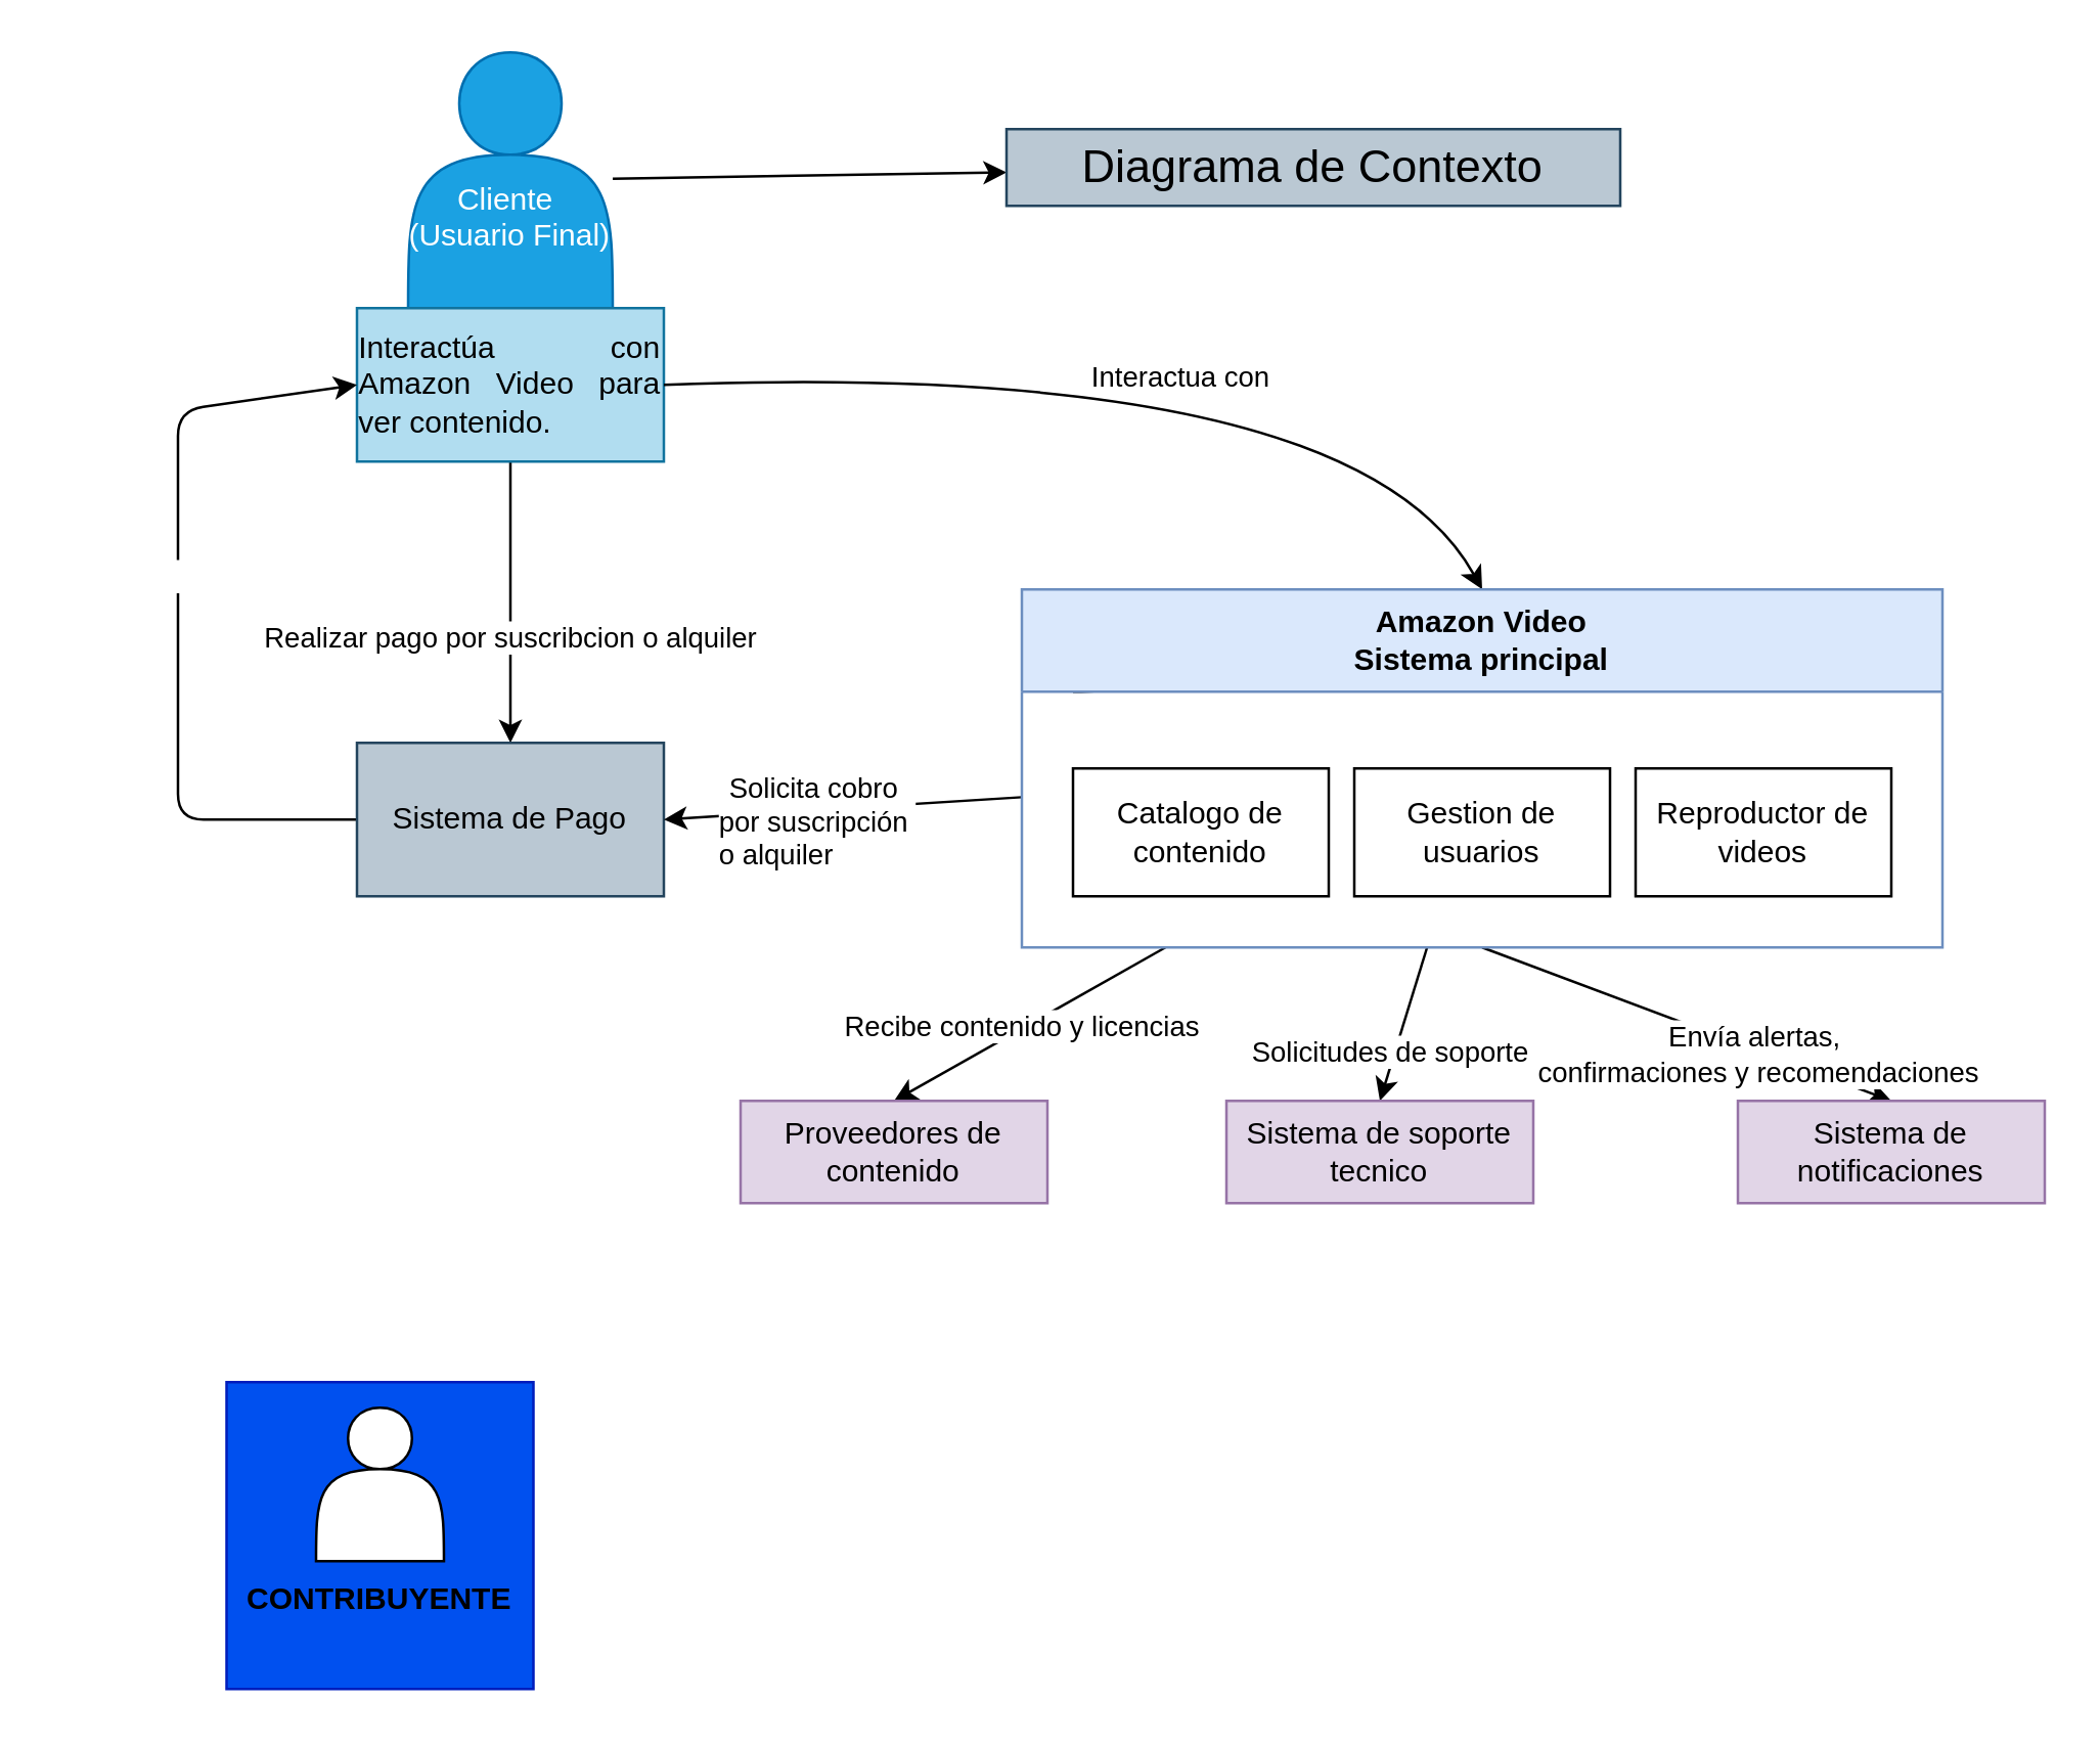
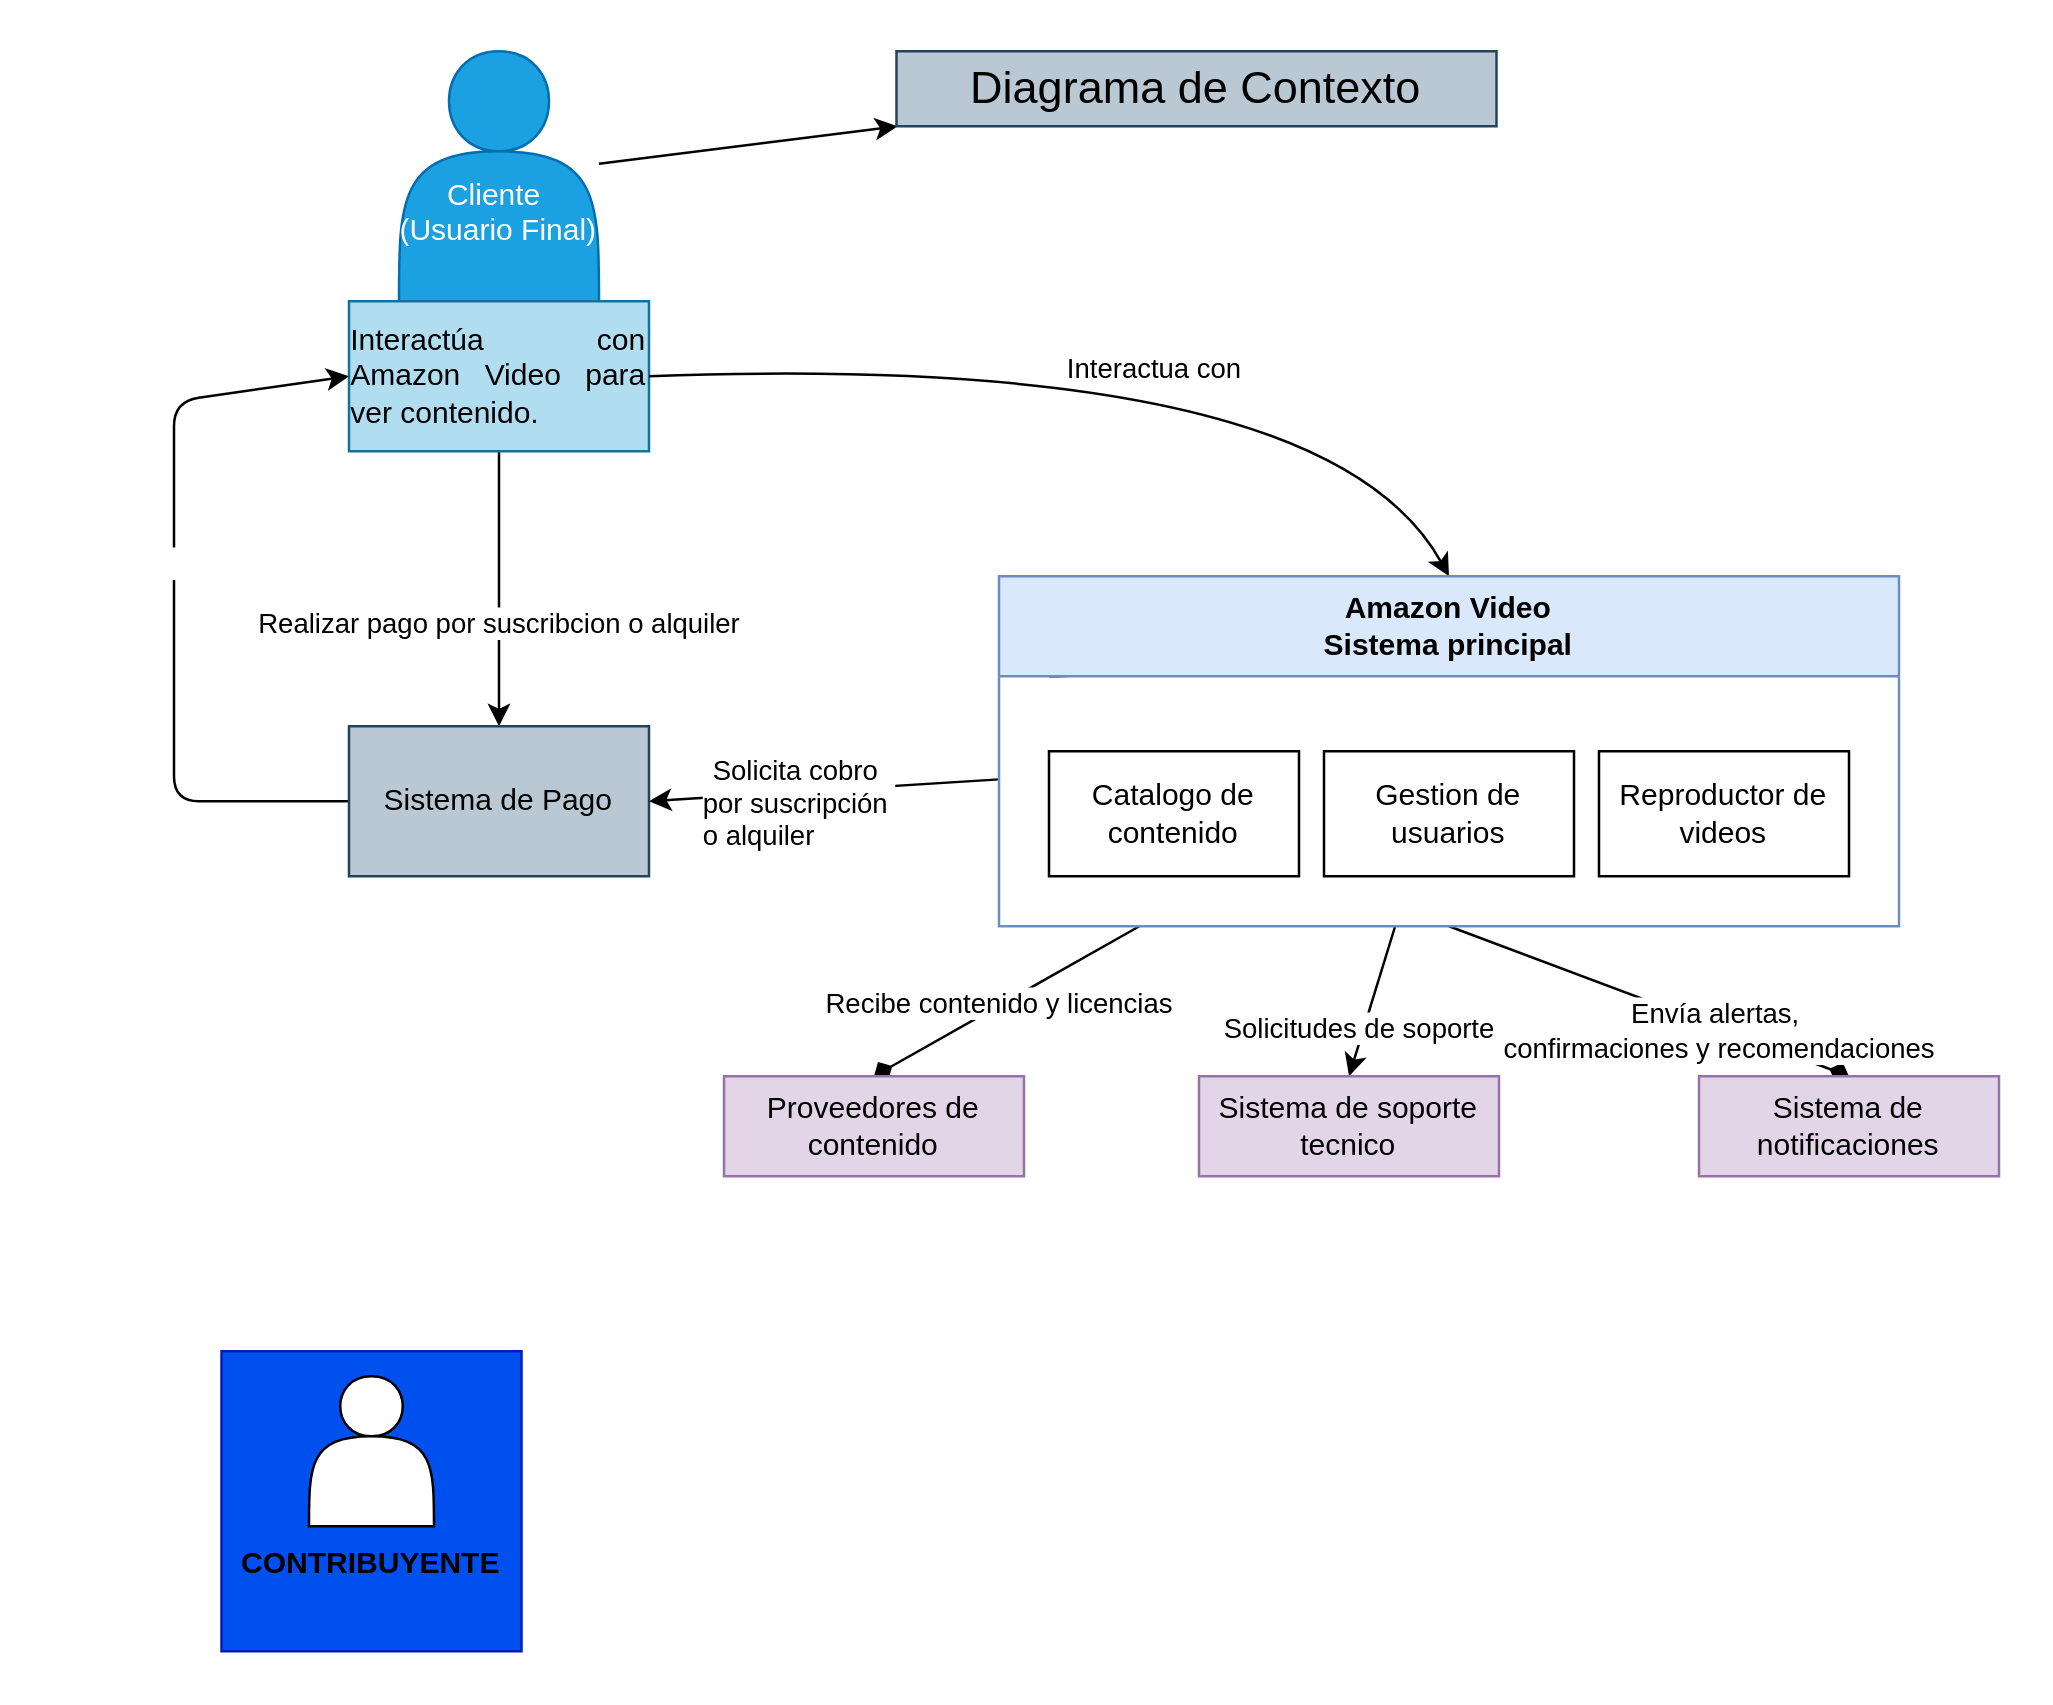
- <mxCell id="28" value="Diagrama de Contexto" style="rounded=0;whiteSpace=wrap;html=1;fillColor=#bac8d3;strokeColor=#23445d;fontSize=18;" parent="1" vertex="1"><mxGeometry x="344" y="50" width="240" height="30" as="geometry" /></mxCell>
+ <mxCell id="28" value="Diagrama de Contexto" style="rounded=0;whiteSpace=wrap;html=1;fillColor=#bac8d3;strokeColor=#23445d;fontSize=18;" parent="1" vertex="1"><mxGeometry x="309" y="20" width="240" height="30" as="geometry" /></mxCell>
- <mxCell id="17" style="edgeStyle=none;html=1;entryX=0.5;entryY=0;entryDx=0;entryDy=0;" parent="1" source="21" target="25" edge="1"><mxGeometry relative="1" as="geometry" /></mxCell>
+ <mxCell id="17" style="edgeStyle=none;html=1;entryX=0.5;entryY=0;entryDx=0;entryDy=0;endArrow=diamond;" parent="1" source="21" target="25" edge="1"><mxGeometry relative="1" as="geometry" /></mxCell>
- <mxCell id="13" style="edgeStyle=none;html=1;exitX=0.5;exitY=1;exitDx=0;exitDy=0;entryX=0.5;entryY=0;entryDx=0;entryDy=0;" parent="1" source="21" target="27" edge="1"><mxGeometry relative="1" as="geometry" /></mxCell>
+ <mxCell id="13" style="edgeStyle=none;html=1;exitX=0.5;exitY=1;exitDx=0;exitDy=0;entryX=0.5;entryY=0;entryDx=0;entryDy=0;endArrow=diamond;" parent="1" source="21" target="27" edge="1"><mxGeometry relative="1" as="geometry" /></mxCell>
